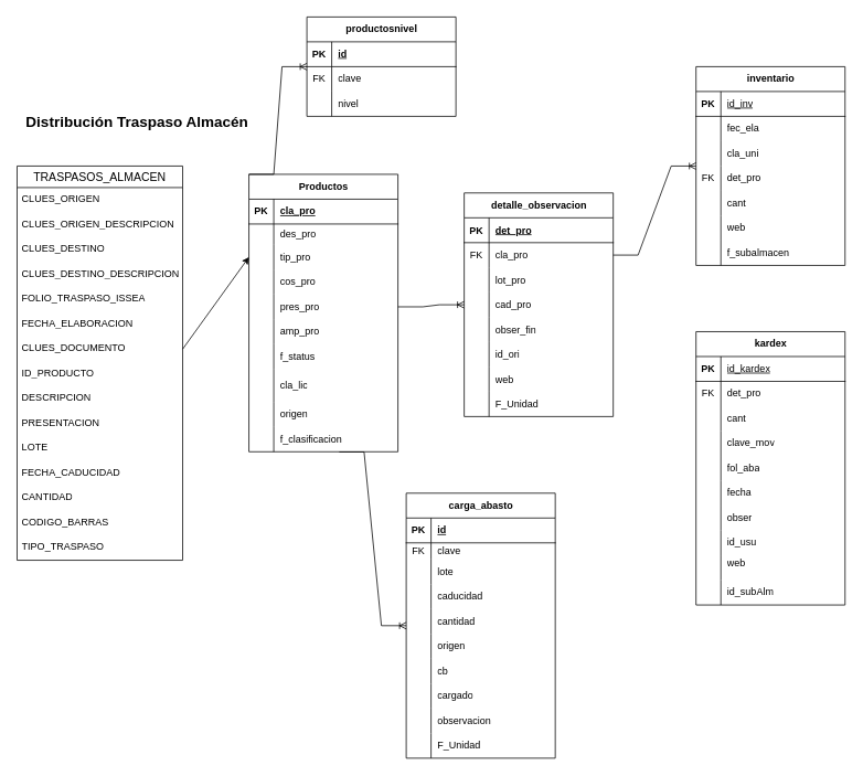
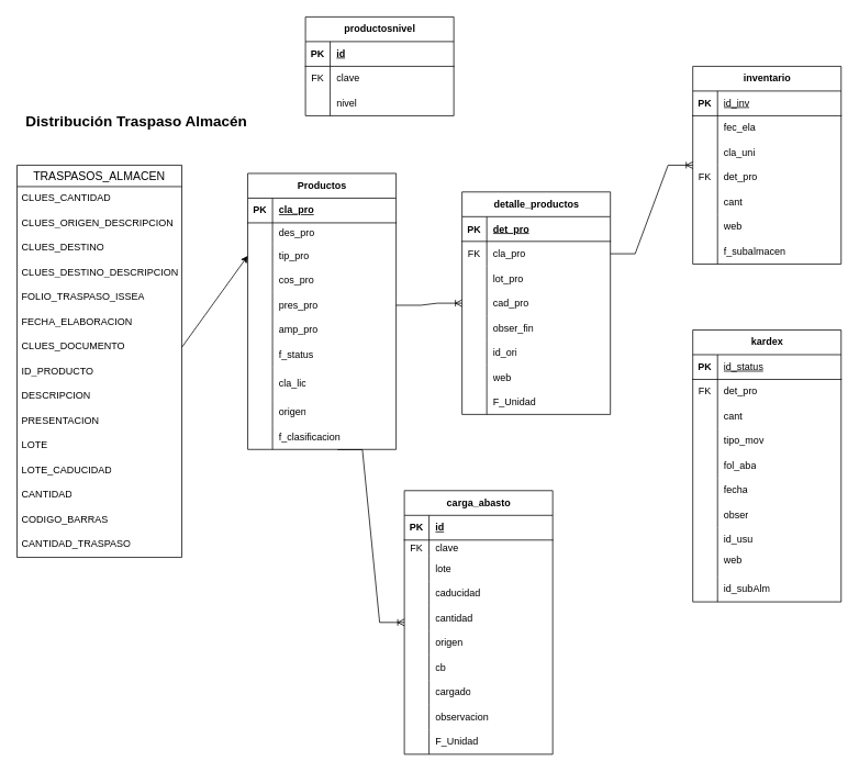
- <mxCell id="172" value="" style="edgeStyle=entityRelationEdgeStyle;fontSize=12;html=1;endArrow=ERoneToMany;rounded=0;exitX=0;exitY=0;exitDx=0;exitDy=0;" parent="1" source="50" target="107" edge="1"><mxGeometry width="100" height="100" relative="1" as="geometry"><mxPoint x="170" y="160" as="sourcePoint" /><mxPoint x="270" y="60" as="targetPoint" /></mxGeometry></mxCell>
- <mxCell id="34" value="CLUES_ORIGEN" style="text;strokeColor=none;fillColor=none;spacingLeft=4;spacingRight=4;overflow=hidden;rotatable=0;points=[[0,0.5],[1,0.5]];portConstraint=eastwest;fontSize=12;whiteSpace=wrap;html=1;" parent="33" vertex="1"><mxGeometry y="26" width="200" height="30" as="geometry" /></mxCell>
+ <mxCell id="34" value="CLUES_CANTIDAD" style="text;strokeColor=none;fillColor=none;spacingLeft=4;spacingRight=4;overflow=hidden;rotatable=0;points=[[0,0.5],[1,0.5]];portConstraint=eastwest;fontSize=12;whiteSpace=wrap;html=1;" parent="33" vertex="1"><mxGeometry y="26" width="200" height="30" as="geometry" /></mxCell>
- <mxCell id="82" value="detalle_observacion" style="shape=table;startSize=30;container=1;collapsible=1;childLayout=tableLayout;fixedRows=1;rowLines=0;fontStyle=1;align=center;resizeLast=1;html=1;" parent="1" vertex="1"><mxGeometry x="560" y="232.5" width="180" height="270" as="geometry" /></mxCell>
+ <mxCell id="82" value="detalle_productos" style="shape=table;startSize=30;container=1;collapsible=1;childLayout=tableLayout;fixedRows=1;rowLines=0;fontStyle=1;align=center;resizeLast=1;html=1;" parent="1" vertex="1"><mxGeometry x="560" y="232.5" width="180" height="270" as="geometry" /></mxCell>
- <mxCell id="143" value="&lt;span style=&quot;font-weight: 400;&quot;&gt;id_kardex&lt;/span&gt;" style="shape=partialRectangle;connectable=0;fillColor=none;top=0;left=0;bottom=0;right=0;align=left;spacingLeft=6;fontStyle=5;overflow=hidden;whiteSpace=wrap;html=1;" parent="141" vertex="1"><mxGeometry x="30" width="150" height="30" as="geometry"><mxRectangle width="150" height="30" as="alternateBounds" /></mxGeometry></mxCell>
+ <mxCell id="143" value="&lt;span style=&quot;font-weight: 400;&quot;&gt;id_status&lt;/span&gt;" style="shape=partialRectangle;connectable=0;fillColor=none;top=0;left=0;bottom=0;right=0;align=left;spacingLeft=6;fontStyle=5;overflow=hidden;whiteSpace=wrap;html=1;" parent="141" vertex="1"><mxGeometry x="30" width="150" height="30" as="geometry"><mxRectangle width="150" height="30" as="alternateBounds" /></mxGeometry></mxCell>
- <mxCell id="152" value="clave_mov" style="shape=partialRectangle;connectable=0;fillColor=none;top=0;left=0;bottom=0;right=0;align=left;spacingLeft=6;overflow=hidden;whiteSpace=wrap;html=1;" parent="150" vertex="1"><mxGeometry x="30" width="150" height="30" as="geometry"><mxRectangle width="150" height="30" as="alternateBounds" /></mxGeometry></mxCell>
+ <mxCell id="152" value="tipo_mov" style="shape=partialRectangle;connectable=0;fillColor=none;top=0;left=0;bottom=0;right=0;align=left;spacingLeft=6;overflow=hidden;whiteSpace=wrap;html=1;" parent="150" vertex="1"><mxGeometry x="30" width="150" height="30" as="geometry"><mxRectangle width="150" height="30" as="alternateBounds" /></mxGeometry></mxCell>
- <mxCell id="45" value="FECHA_CADUCIDAD" style="text;strokeColor=none;fillColor=none;spacingLeft=4;spacingRight=4;overflow=hidden;rotatable=0;points=[[0,0.5],[1,0.5]];portConstraint=eastwest;fontSize=12;whiteSpace=wrap;html=1;" parent="33" vertex="1"><mxGeometry y="356" width="200" height="30" as="geometry" /></mxCell>
+ <mxCell id="45" value="LOTE_CADUCIDAD" style="text;strokeColor=none;fillColor=none;spacingLeft=4;spacingRight=4;overflow=hidden;rotatable=0;points=[[0,0.5],[1,0.5]];portConstraint=eastwest;fontSize=12;whiteSpace=wrap;html=1;" parent="33" vertex="1"><mxGeometry y="356" width="200" height="30" as="geometry" /></mxCell>
- <mxCell id="48" value="TIPO_TRASPASO" style="text;strokeColor=none;fillColor=none;spacingLeft=4;spacingRight=4;overflow=hidden;rotatable=0;points=[[0,0.5],[1,0.5]];portConstraint=eastwest;fontSize=12;whiteSpace=wrap;html=1;" parent="33" vertex="1"><mxGeometry y="446" width="200" height="30" as="geometry" /></mxCell>
+ <mxCell id="48" value="CANTIDAD_TRASPASO" style="text;strokeColor=none;fillColor=none;spacingLeft=4;spacingRight=4;overflow=hidden;rotatable=0;points=[[0,0.5],[1,0.5]];portConstraint=eastwest;fontSize=12;whiteSpace=wrap;html=1;" parent="33" vertex="1"><mxGeometry y="446" width="200" height="30" as="geometry" /></mxCell>
